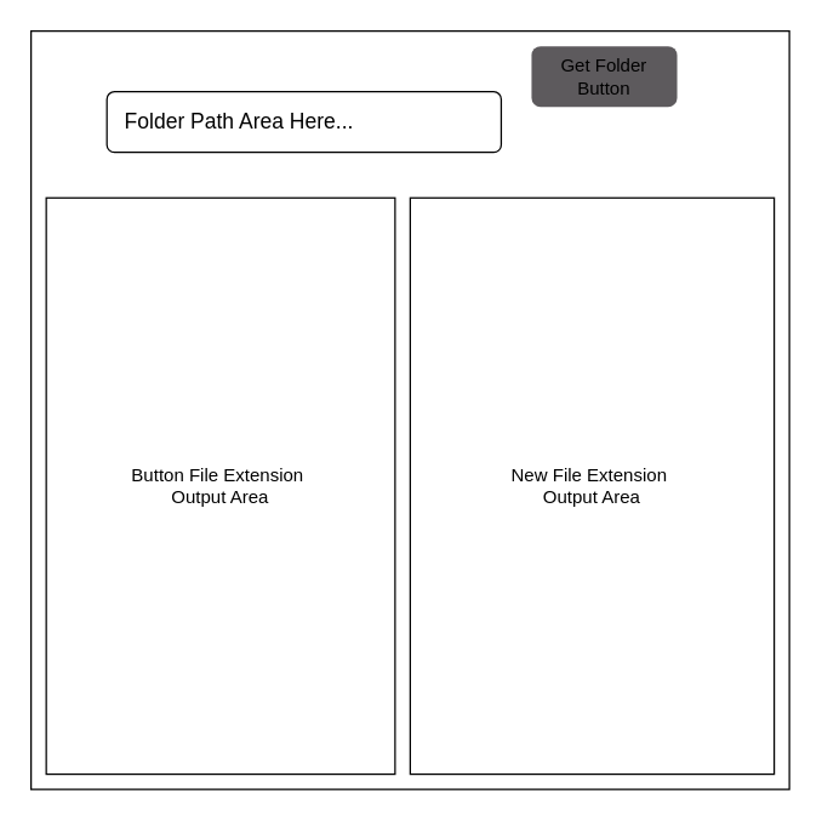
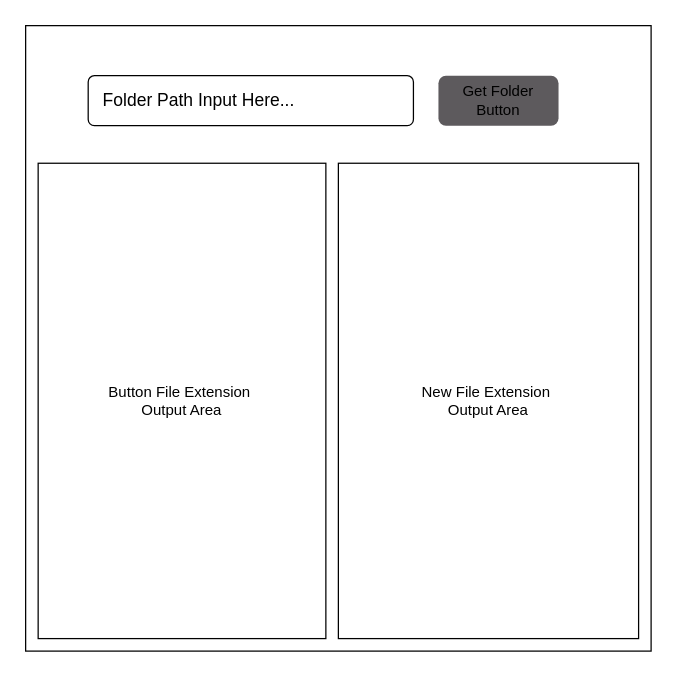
- <mxCell id="4" value="&lt;font style=&quot;color: rgb(0, 0, 0);&quot;&gt;Get Folder Button&lt;/font&gt;" style="rounded=1;fillColor=#5D5A5D;strokeColor=none;html=1;whiteSpace=wrap;fontColor=#ffffff;align=center;verticalAlign=middle;fontStyle=0;fontSize=12;sketch=0;" parent="1" vertex="1"><mxGeometry x="350" y="30" width="96" height="40" as="geometry" /></mxCell>
+ <mxCell id="4" value="&lt;font style=&quot;color: rgb(0, 0, 0);&quot;&gt;Get Folder Button&lt;/font&gt;" style="rounded=1;fillColor=#5D5A5D;strokeColor=none;html=1;whiteSpace=wrap;fontColor=#ffffff;align=center;verticalAlign=middle;fontStyle=0;fontSize=12;sketch=0;" parent="1" vertex="1"><mxGeometry x="350" y="60" width="96" height="40" as="geometry" /></mxCell>
- <mxCell id="3" value="Folder Path Area Here..." style="html=1;shadow=0;dashed=0;shape=mxgraph.bootstrap.rrect;rSize=5;strokeWidth=1;whiteSpace=wrap;align=left;verticalAlign=middle;spacingLeft=10;fontSize=14;" parent="1" vertex="1"><mxGeometry x="70" y="60" width="260" height="40" as="geometry" /></mxCell>
+ <mxCell id="3" value="Folder Path Input Here..." style="html=1;shadow=0;dashed=0;shape=mxgraph.bootstrap.rrect;rSize=5;strokeWidth=1;whiteSpace=wrap;align=left;verticalAlign=middle;spacingLeft=10;fontSize=14;" parent="1" vertex="1"><mxGeometry x="70" y="60" width="260" height="40" as="geometry" /></mxCell>
